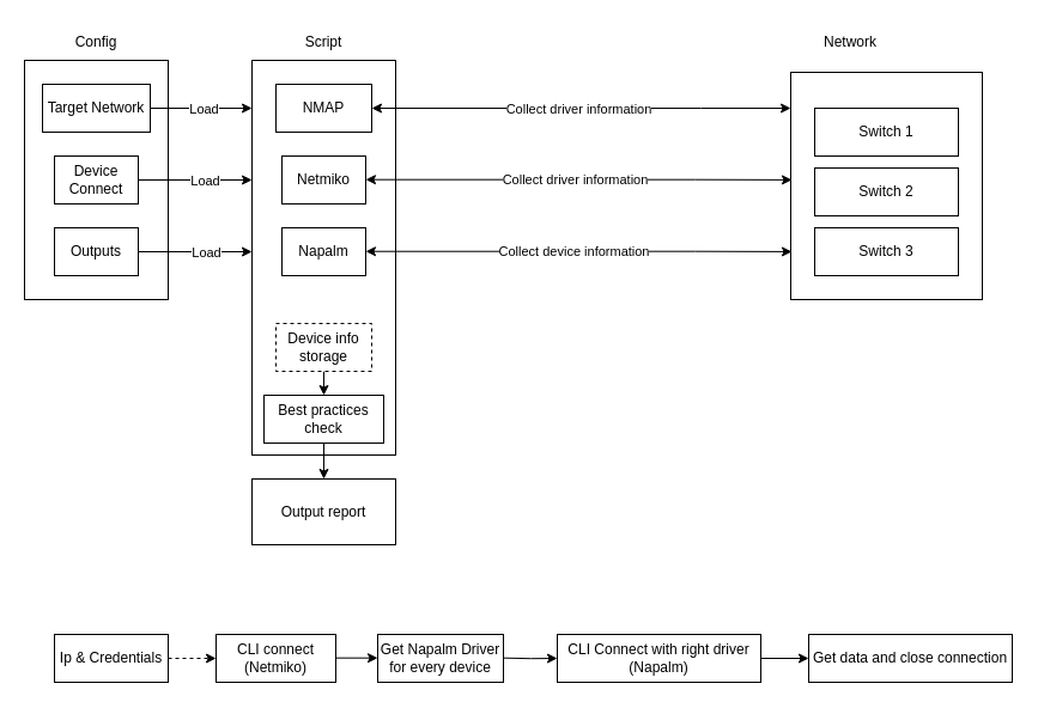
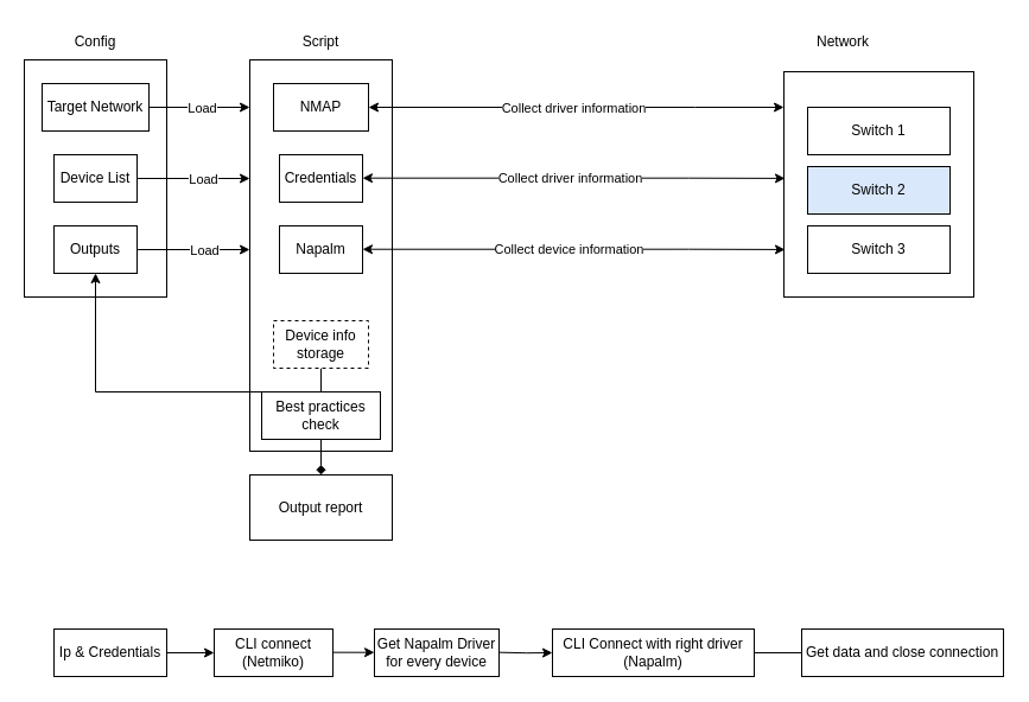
- <mxCell id="12" value="Device Connect" style="rounded=0;whiteSpace=wrap;html=1;" parent="1" vertex="1"><mxGeometry x="45" y="130" width="70" height="40" as="geometry" /></mxCell>
+ <mxCell id="12" value="Device List" style="rounded=0;whiteSpace=wrap;html=1;" parent="1" vertex="1"><mxGeometry x="45" y="130" width="70" height="40" as="geometry" /></mxCell>
- <mxCell id="20" value="Netmiko" style="rounded=0;whiteSpace=wrap;html=1;" parent="1" vertex="1"><mxGeometry x="235" y="130" width="70" height="40" as="geometry" /></mxCell>
+ <mxCell id="20" value="Credentials" style="rounded=0;whiteSpace=wrap;html=1;" parent="1" vertex="1"><mxGeometry x="235" y="130" width="70" height="40" as="geometry" /></mxCell>
- <mxCell id="7" value="Switch 2" style="rounded=0;whiteSpace=wrap;html=1;" parent="1" vertex="1"><mxGeometry x="680" y="140" width="120" height="40" as="geometry" /></mxCell>
+ <mxCell id="7" value="Switch 2" style="rounded=0;whiteSpace=wrap;html=1;fillColor=#dae8fc;" parent="1" vertex="1"><mxGeometry x="680" y="140" width="120" height="40" as="geometry" /></mxCell>
- <mxCell id="18" style="edgeStyle=orthogonalEdgeStyle;rounded=0;orthogonalLoop=1;jettySize=auto;html=1;exitX=0.5;exitY=1;exitDx=0;exitDy=0;entryX=0.5;entryY=0;entryDx=0;entryDy=0;" parent="1" source="19" target="23" edge="1"><mxGeometry relative="1" as="geometry" /></mxCell>
+ <mxCell id="18" style="edgeStyle=orthogonalEdgeStyle;rounded=0;orthogonalLoop=1;jettySize=auto;html=1;exitX=0.5;exitY=1;exitDx=0;exitDy=0;" parent="1" source="19" target="28" edge="1"><mxGeometry relative="1" as="geometry" /></mxCell>
- <mxCell id="22" style="edgeStyle=orthogonalEdgeStyle;rounded=0;orthogonalLoop=1;jettySize=auto;html=1;exitX=0.5;exitY=1;exitDx=0;exitDy=0;entryX=0.5;entryY=0;entryDx=0;entryDy=0;" parent="1" source="23" target="21" edge="1"><mxGeometry relative="1" as="geometry" /></mxCell>
+ <mxCell id="22" style="edgeStyle=orthogonalEdgeStyle;rounded=0;orthogonalLoop=1;jettySize=auto;html=1;exitX=0.5;exitY=1;exitDx=0;exitDy=0;entryX=0.5;entryY=0;entryDx=0;entryDy=0;endArrow=diamond;" parent="1" source="23" target="21" edge="1"><mxGeometry relative="1" as="geometry" /></mxCell>
- <mxCell id="24" style="edgeStyle=orthogonalEdgeStyle;rounded=0;orthogonalLoop=1;jettySize=auto;html=1;exitX=1;exitY=0.5;exitDx=0;exitDy=0;entryX=0;entryY=0.5;entryDx=0;entryDy=0;dashed=1;" edge="1" parent="1" source="25" target="26"><mxGeometry relative="1" as="geometry" /></mxCell>
+ <mxCell id="24" style="edgeStyle=orthogonalEdgeStyle;rounded=0;orthogonalLoop=1;jettySize=auto;html=1;exitX=1;exitY=0.5;exitDx=0;exitDy=0;entryX=0;entryY=0.5;entryDx=0;entryDy=0;" edge="1" parent="1" source="25" target="26"><mxGeometry relative="1" as="geometry" /></mxCell>
- <mxCell id="33" style="edgeStyle=orthogonalEdgeStyle;rounded=0;orthogonalLoop=1;jettySize=auto;html=1;entryX=0;entryY=0.5;entryDx=0;entryDy=0;" edge="1" parent="1" source="34" target="36"><mxGeometry relative="1" as="geometry" /></mxCell>
+ <mxCell id="33" style="edgeStyle=orthogonalEdgeStyle;rounded=0;orthogonalLoop=1;jettySize=auto;html=1;entryX=0;entryY=0.5;entryDx=0;entryDy=0;endArrow=none;" edge="1" parent="1" source="34" target="36"><mxGeometry relative="1" as="geometry" /></mxCell>
